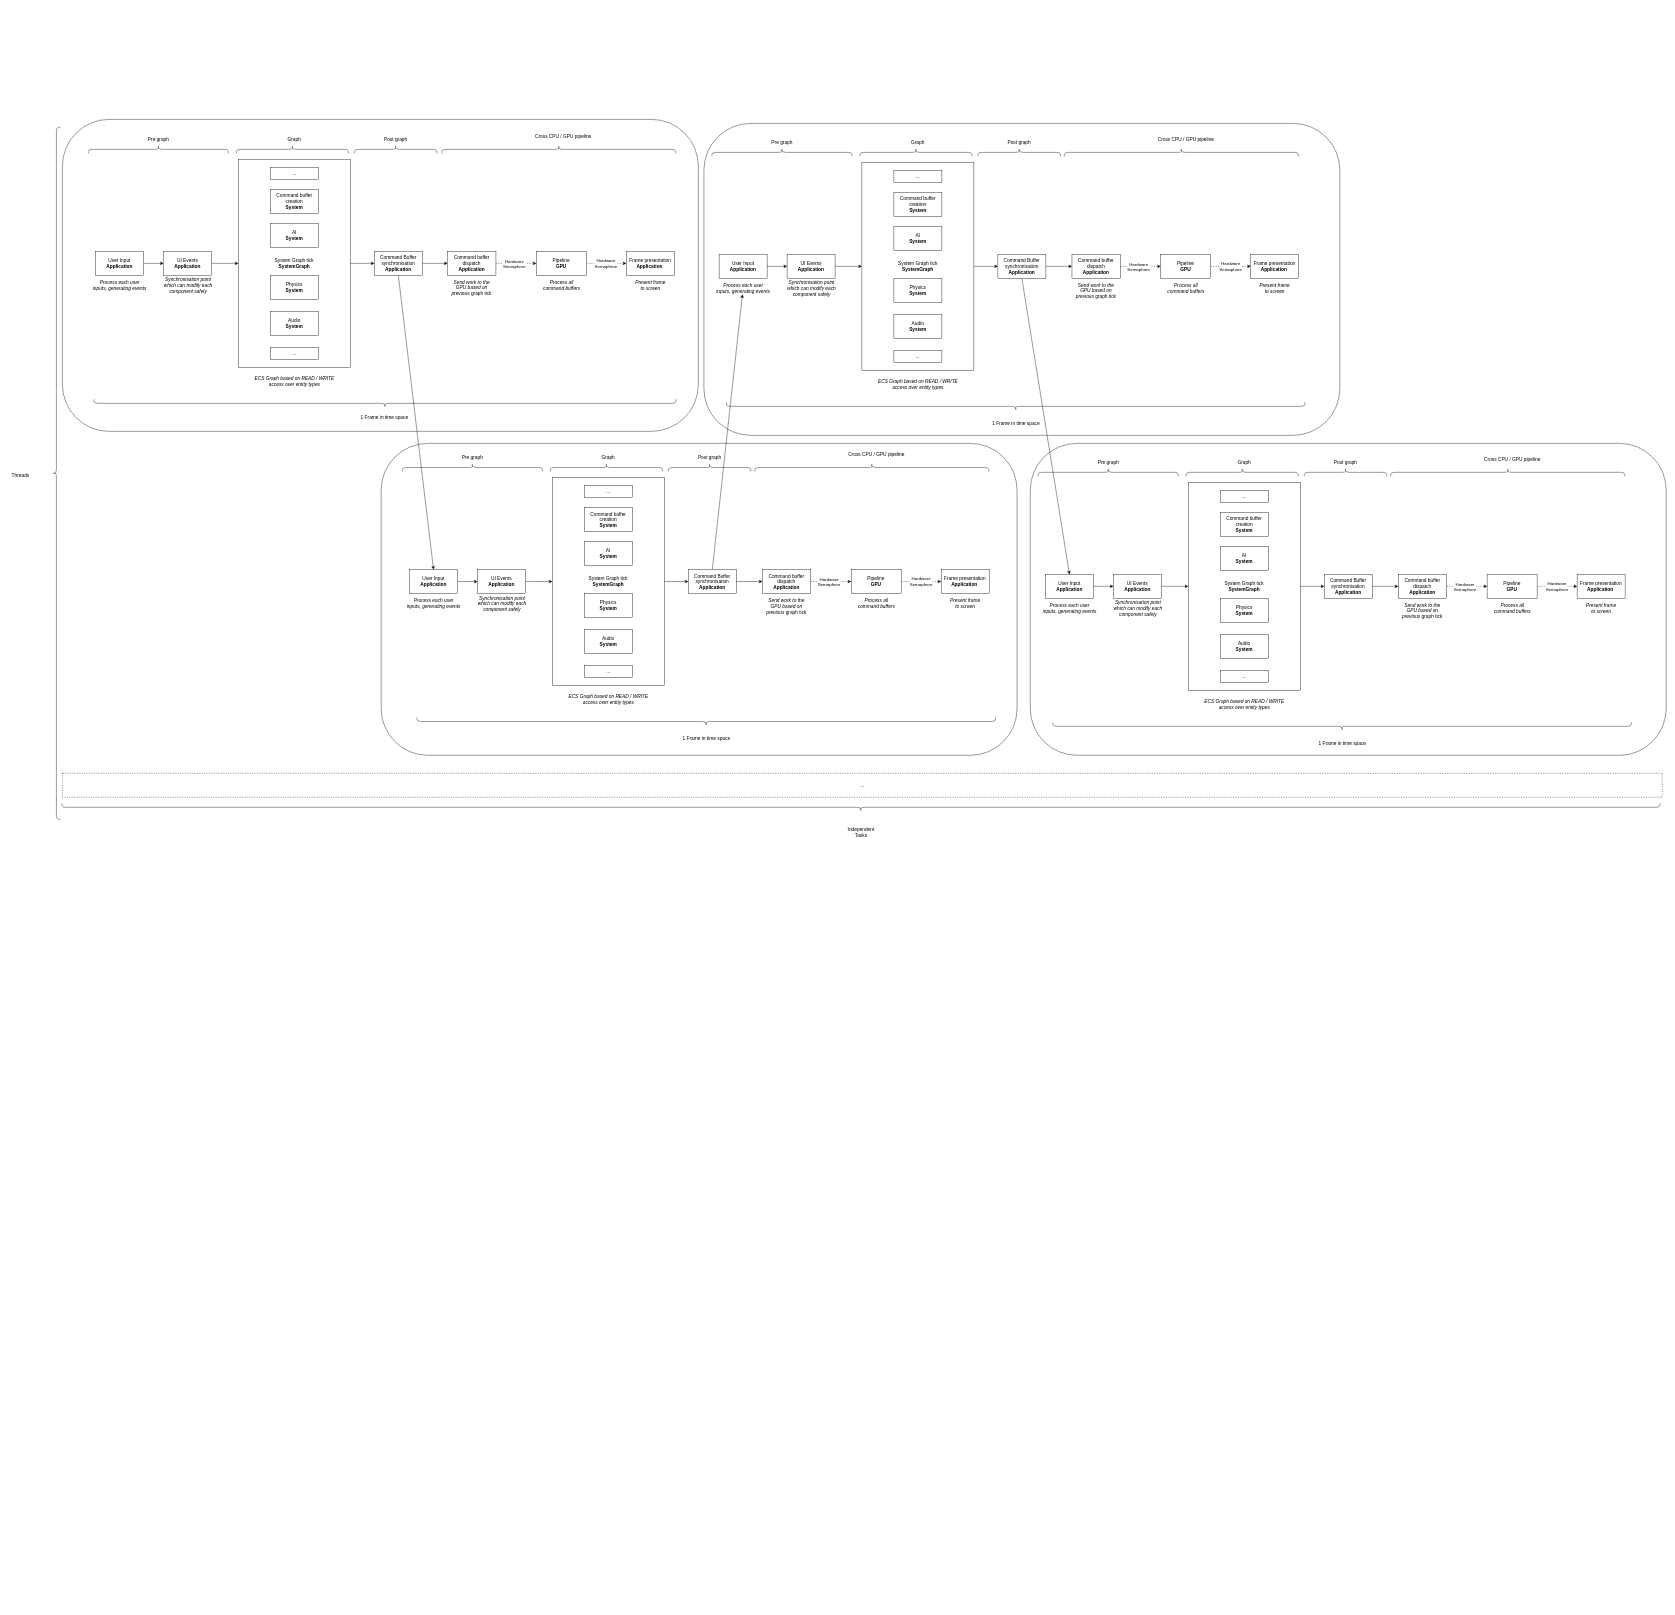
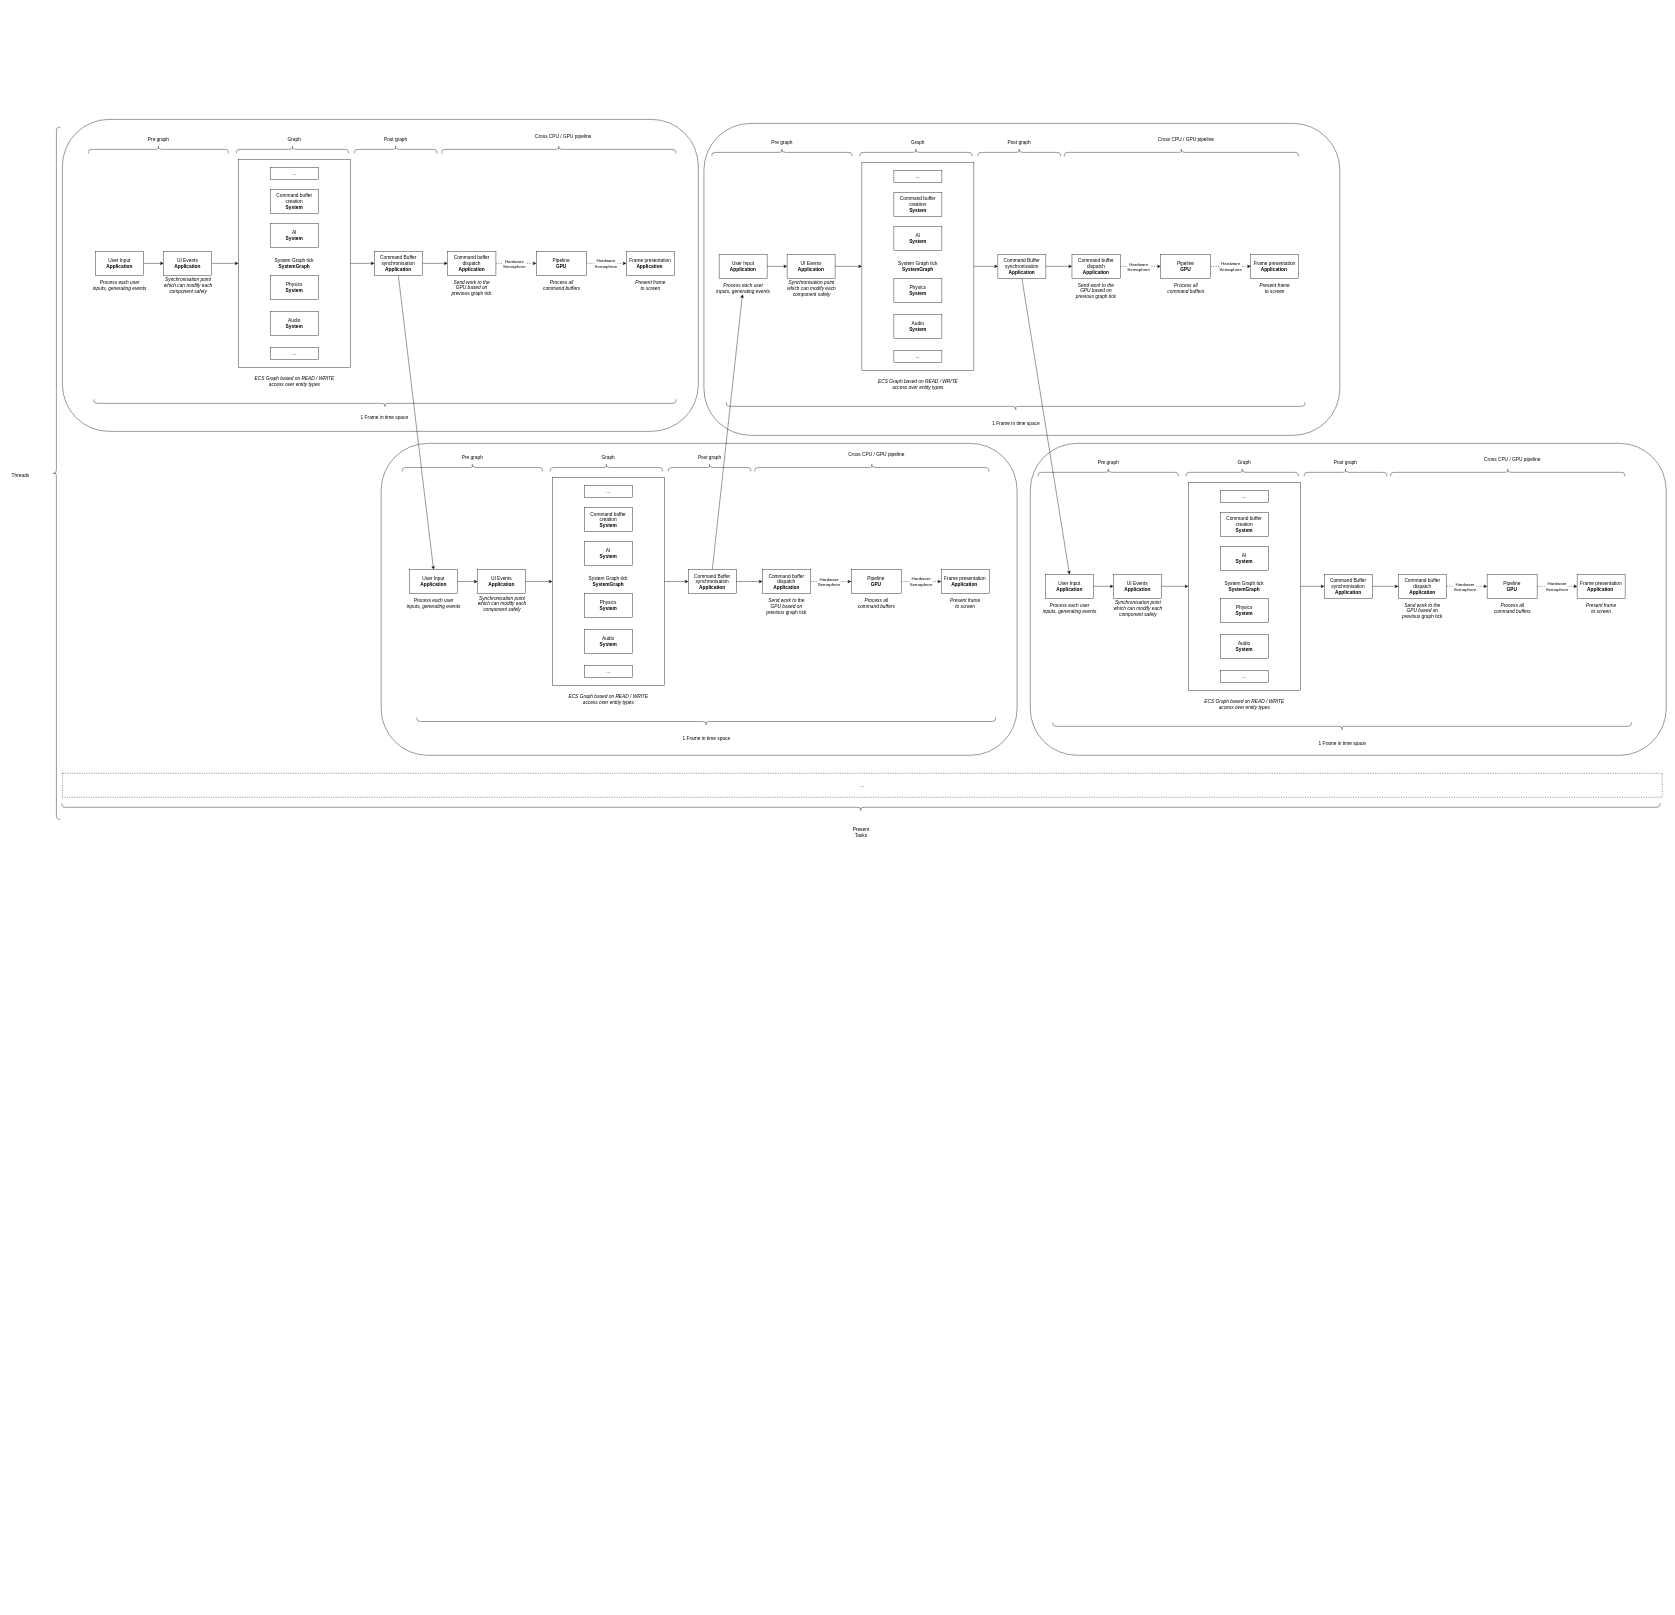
- <mxCell id="5" value="Independent Tasks" style="text;html=1;strokeColor=none;fillColor=none;align=center;verticalAlign=middle;whiteSpace=wrap;rounded=0;" parent="1" vertex="1"><mxGeometry x="2131.5" y="2072" width="40" height="20" as="geometry" /></mxCell>
+ <mxCell id="5" value="Present Tasks" style="text;html=1;strokeColor=none;fillColor=none;align=center;verticalAlign=middle;whiteSpace=wrap;rounded=0;" parent="1" vertex="1"><mxGeometry x="2131.5" y="2072" width="40" height="20" as="geometry" /></mxCell>
